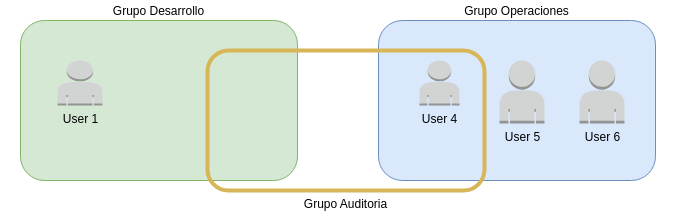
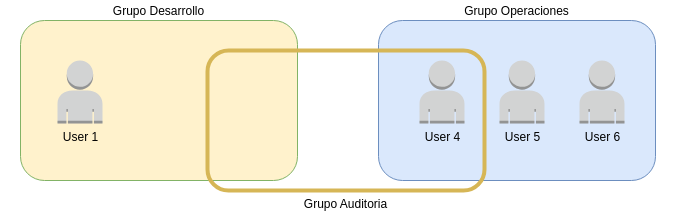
- <mxCell id="4" value="User 1" style="outlineConnect=0;dashed=0;verticalLabelPosition=bottom;verticalAlign=top;align=center;html=1;shape=mxgraph.aws3.user;fillColor=#D2D3D3;gradientColor=none;" vertex="1" parent="1"><mxGeometry x="57" y="60" width="45" height="45" as="geometry" /></mxCell>
+ <mxCell id="4" value="User 1" style="outlineConnect=0;dashed=0;verticalLabelPosition=bottom;verticalAlign=top;align=center;html=1;shape=mxgraph.aws3.user;fillColor=#D2D3D3;gradientColor=none;" vertex="1" parent="1"><mxGeometry x="57" y="60" width="45" height="63" as="geometry" /></mxCell>
- <mxCell id="6" value="User 4" style="outlineConnect=0;dashed=0;verticalLabelPosition=bottom;verticalAlign=top;align=center;html=1;shape=mxgraph.aws3.user;fillColor=#D2D3D3;gradientColor=none;" vertex="1" parent="1"><mxGeometry x="419" y="60" width="40" height="45" as="geometry" /></mxCell>
+ <mxCell id="6" value="User 4" style="outlineConnect=0;dashed=0;verticalLabelPosition=bottom;verticalAlign=top;align=center;html=1;shape=mxgraph.aws3.user;fillColor=#D2D3D3;gradientColor=none;" vertex="1" parent="1"><mxGeometry x="419" y="60" width="45" height="63" as="geometry" /></mxCell>
- <mxCell id="2" value="Grupo Desarrollo" style="rounded=1;whiteSpace=wrap;html=1;fillColor=#d5e8d4;labelPosition=center;verticalLabelPosition=top;align=center;verticalAlign=bottom;strokeColor=#82b366;" vertex="1" parent="1"><mxGeometry x="20" y="20" width="277" height="160" as="geometry" /></mxCell>
+ <mxCell id="2" value="Grupo Desarrollo" style="rounded=1;whiteSpace=wrap;html=1;fillColor=#fff2cc;labelPosition=center;verticalLabelPosition=top;align=center;verticalAlign=bottom;strokeColor=#82b366;" vertex="1" parent="1"><mxGeometry x="20" y="20" width="277" height="160" as="geometry" /></mxCell>
